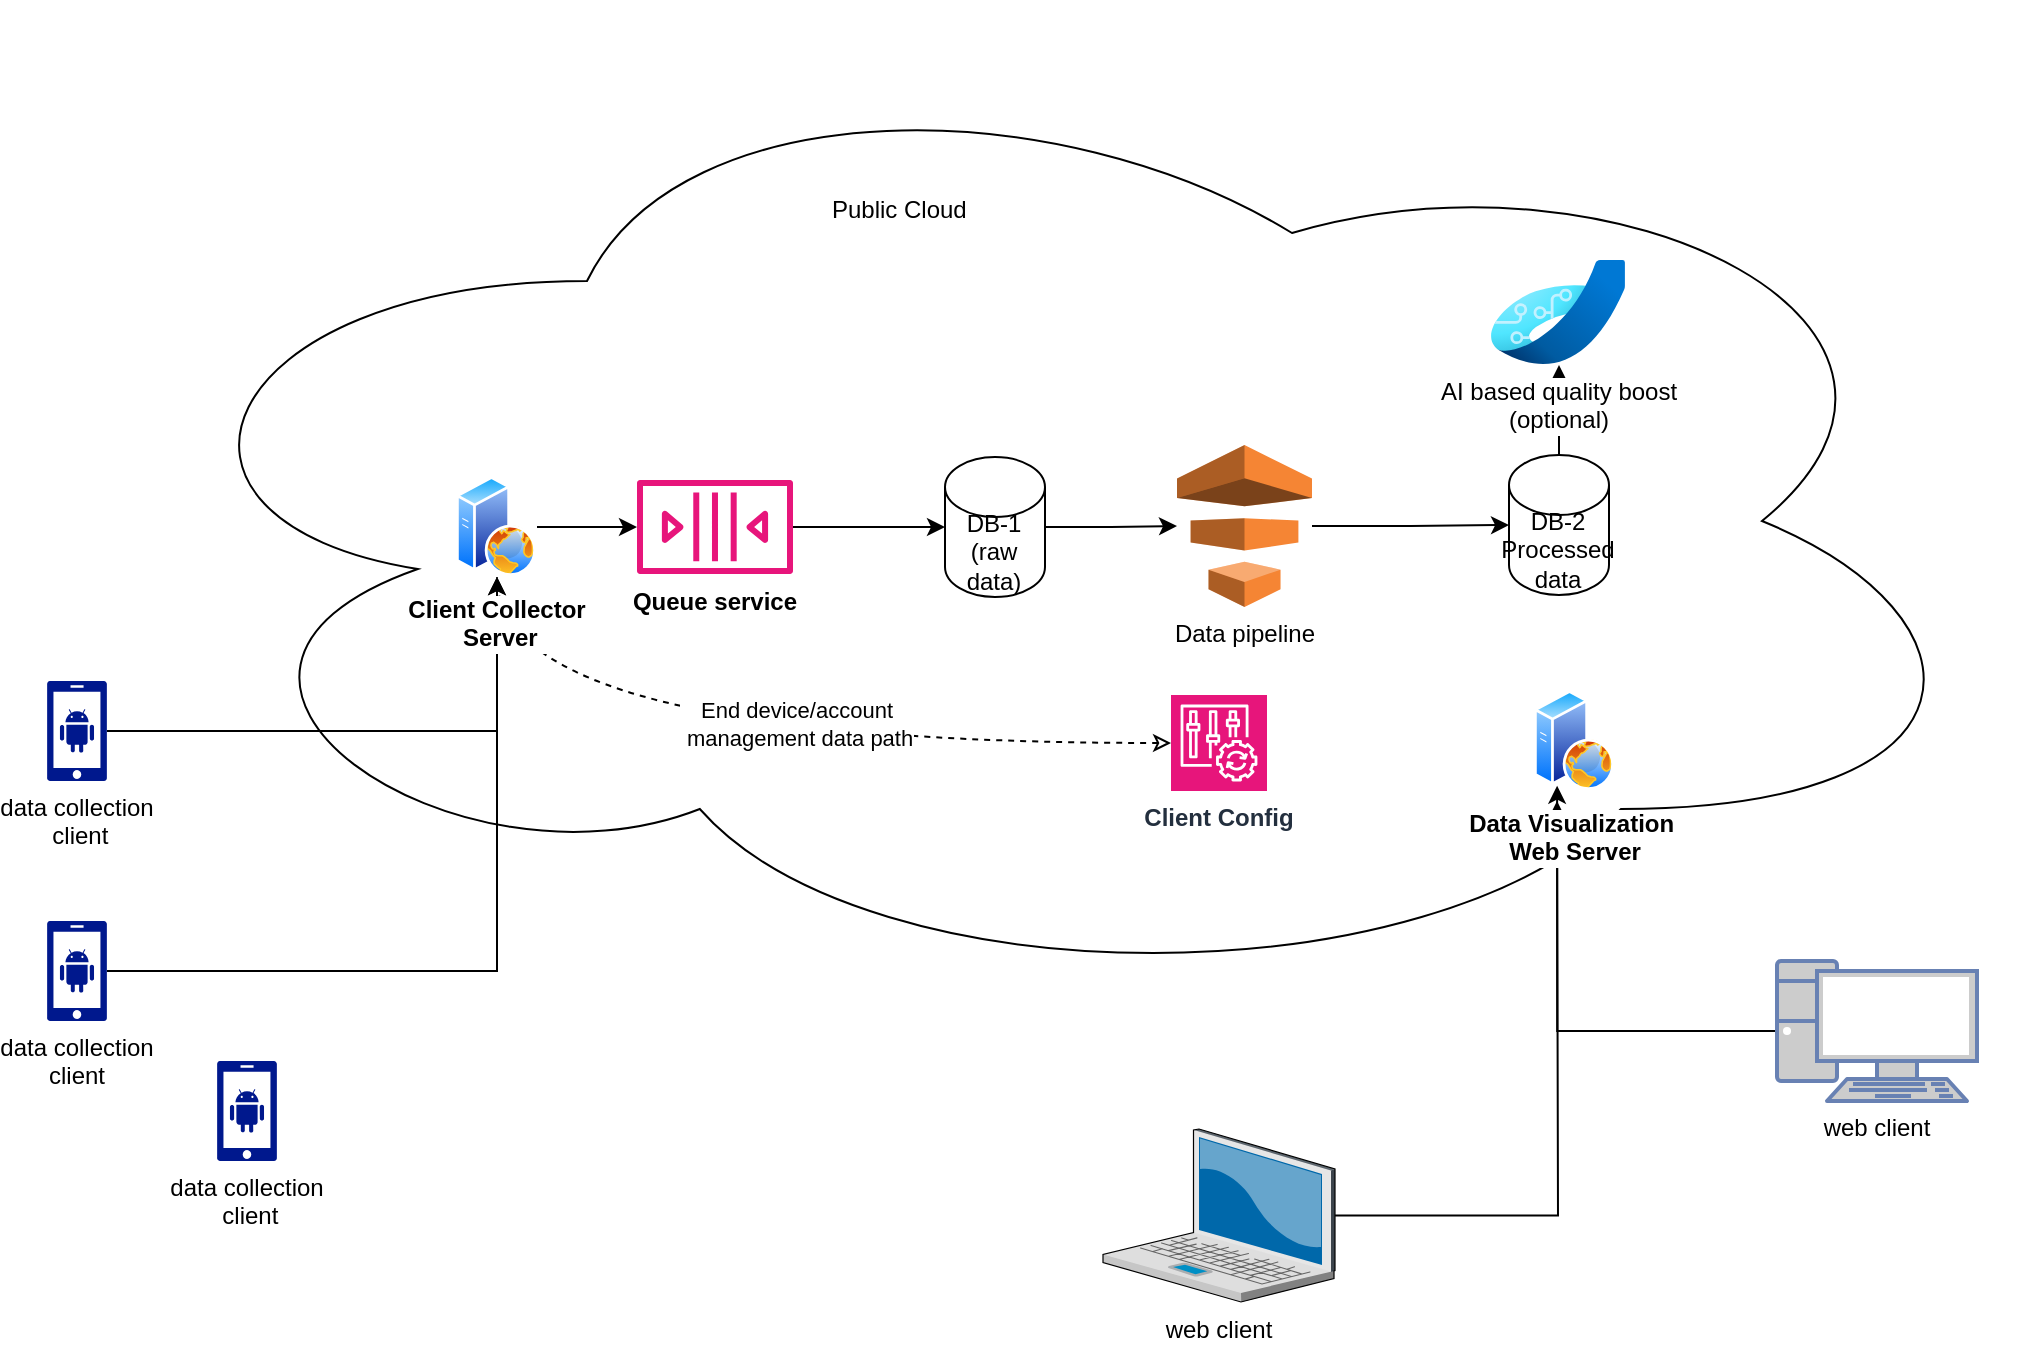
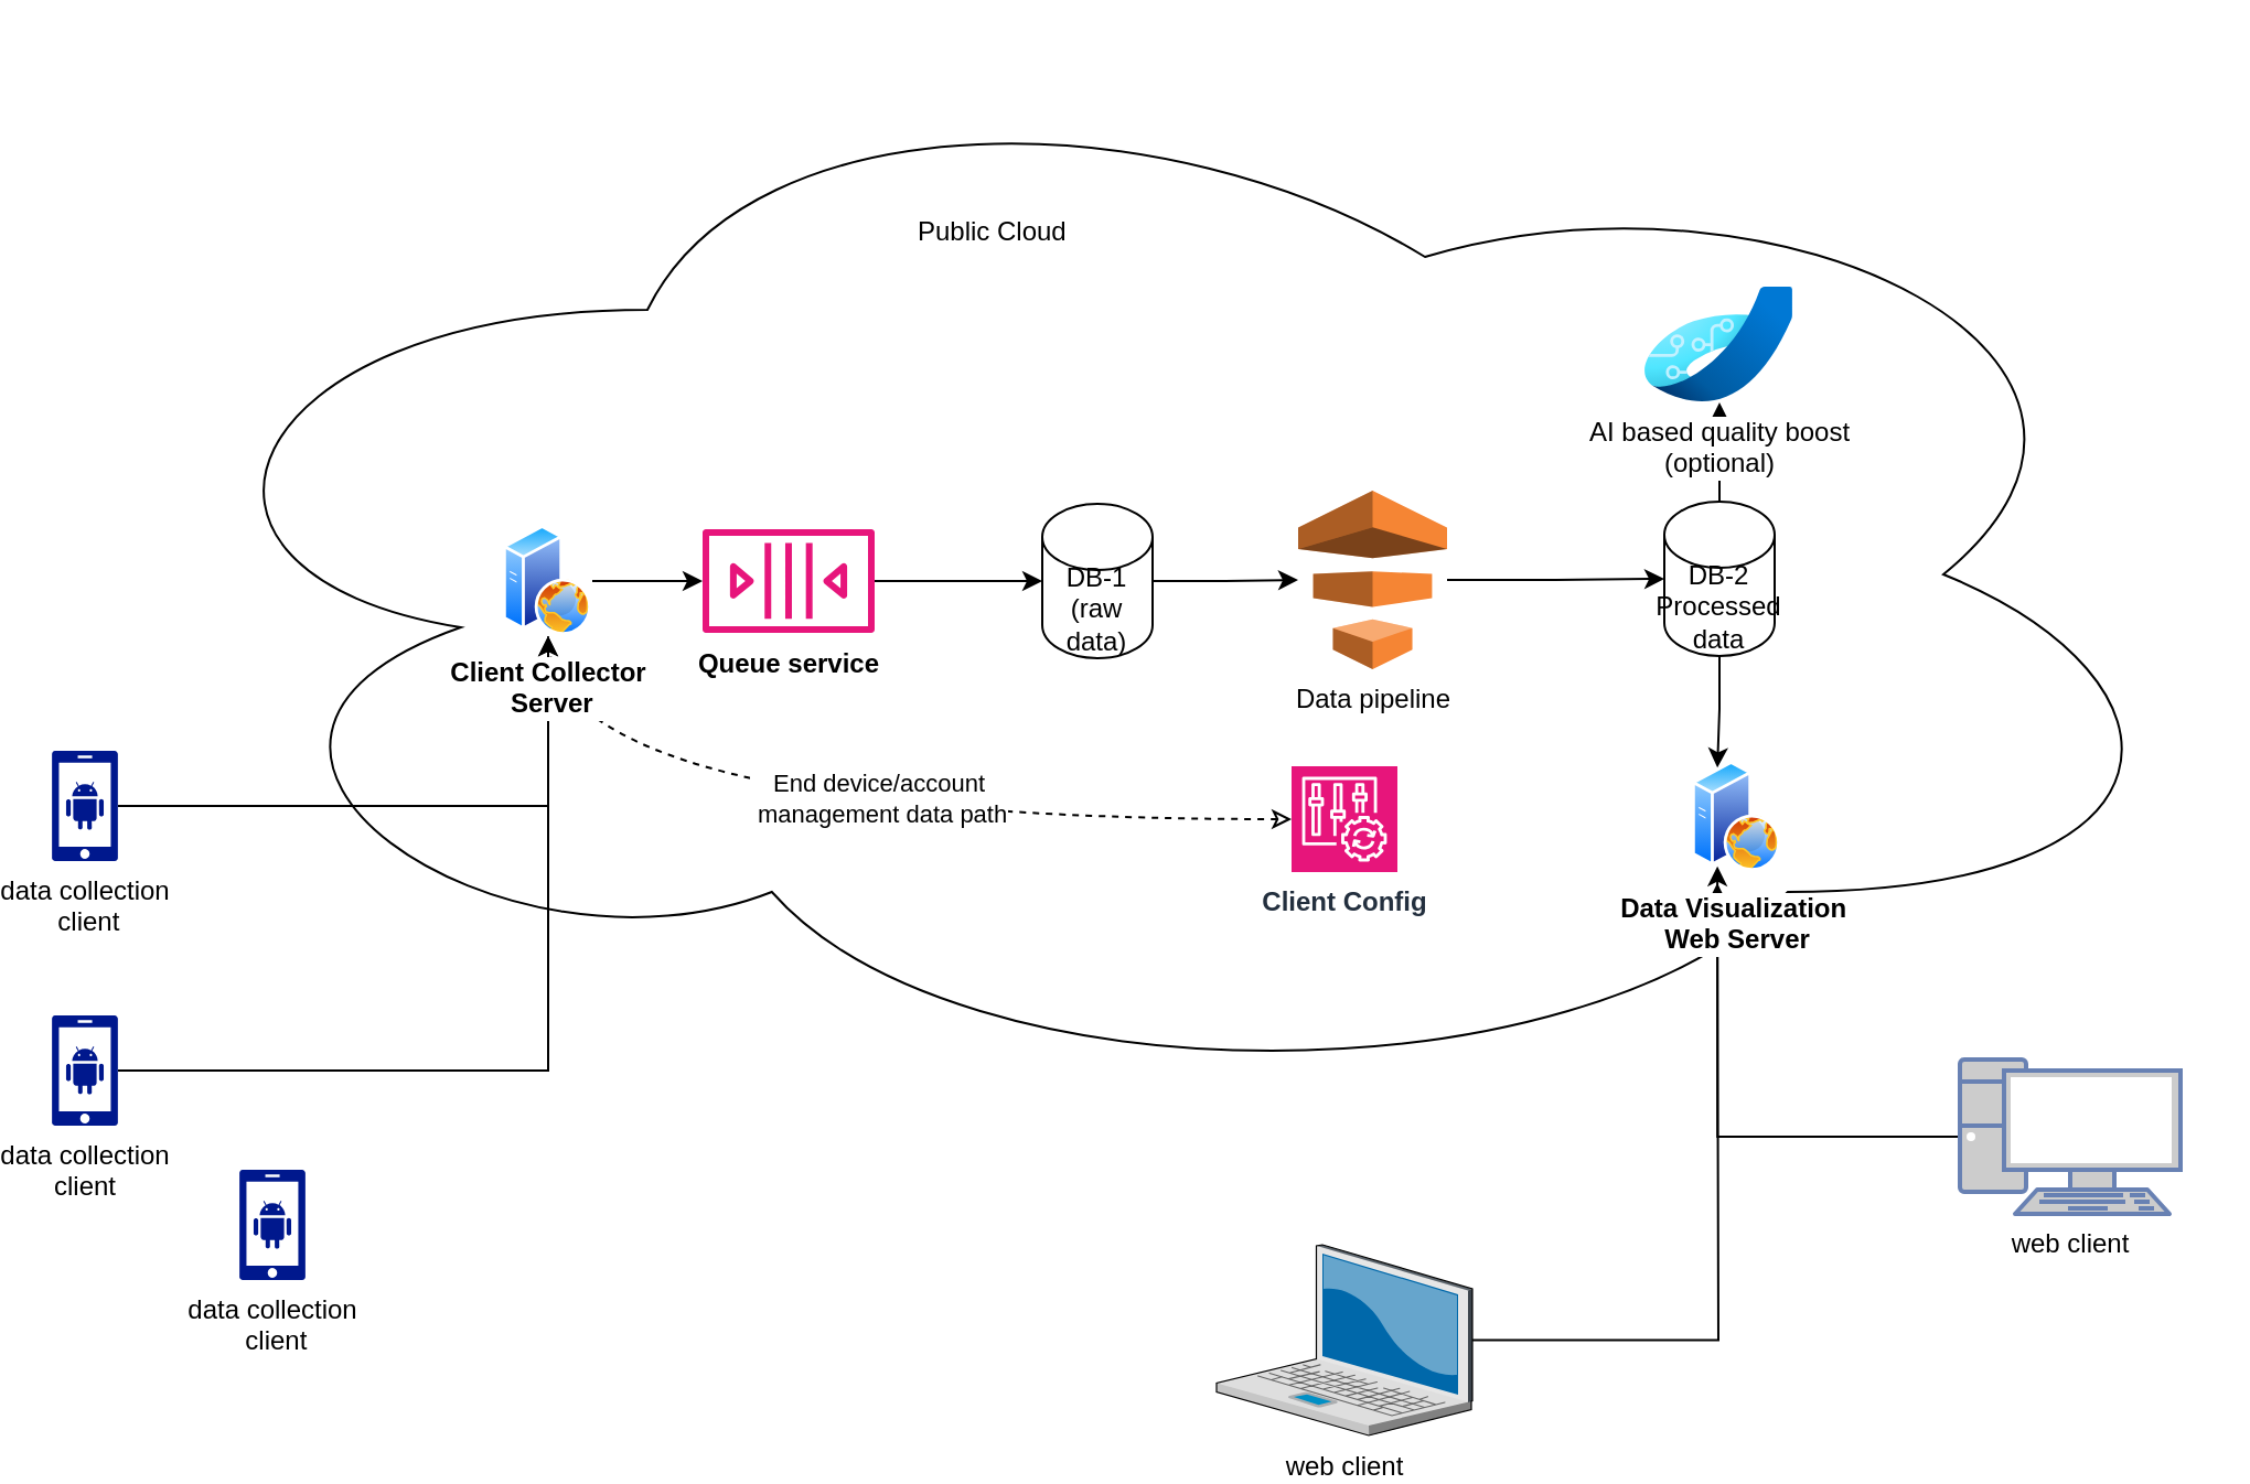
+ <mxCell id="14" style="edgeStyle=orthogonalEdgeStyle;rounded=0;orthogonalLoop=1;jettySize=auto;html=1;entryX=0.25;entryY=0;entryDx=0;entryDy=0;" edge="1" parent="1" source="16" target="24"><mxGeometry relative="1" as="geometry"><mxPoint x="894" y="580" as="targetPoint" /></mxGeometry></mxCell>
